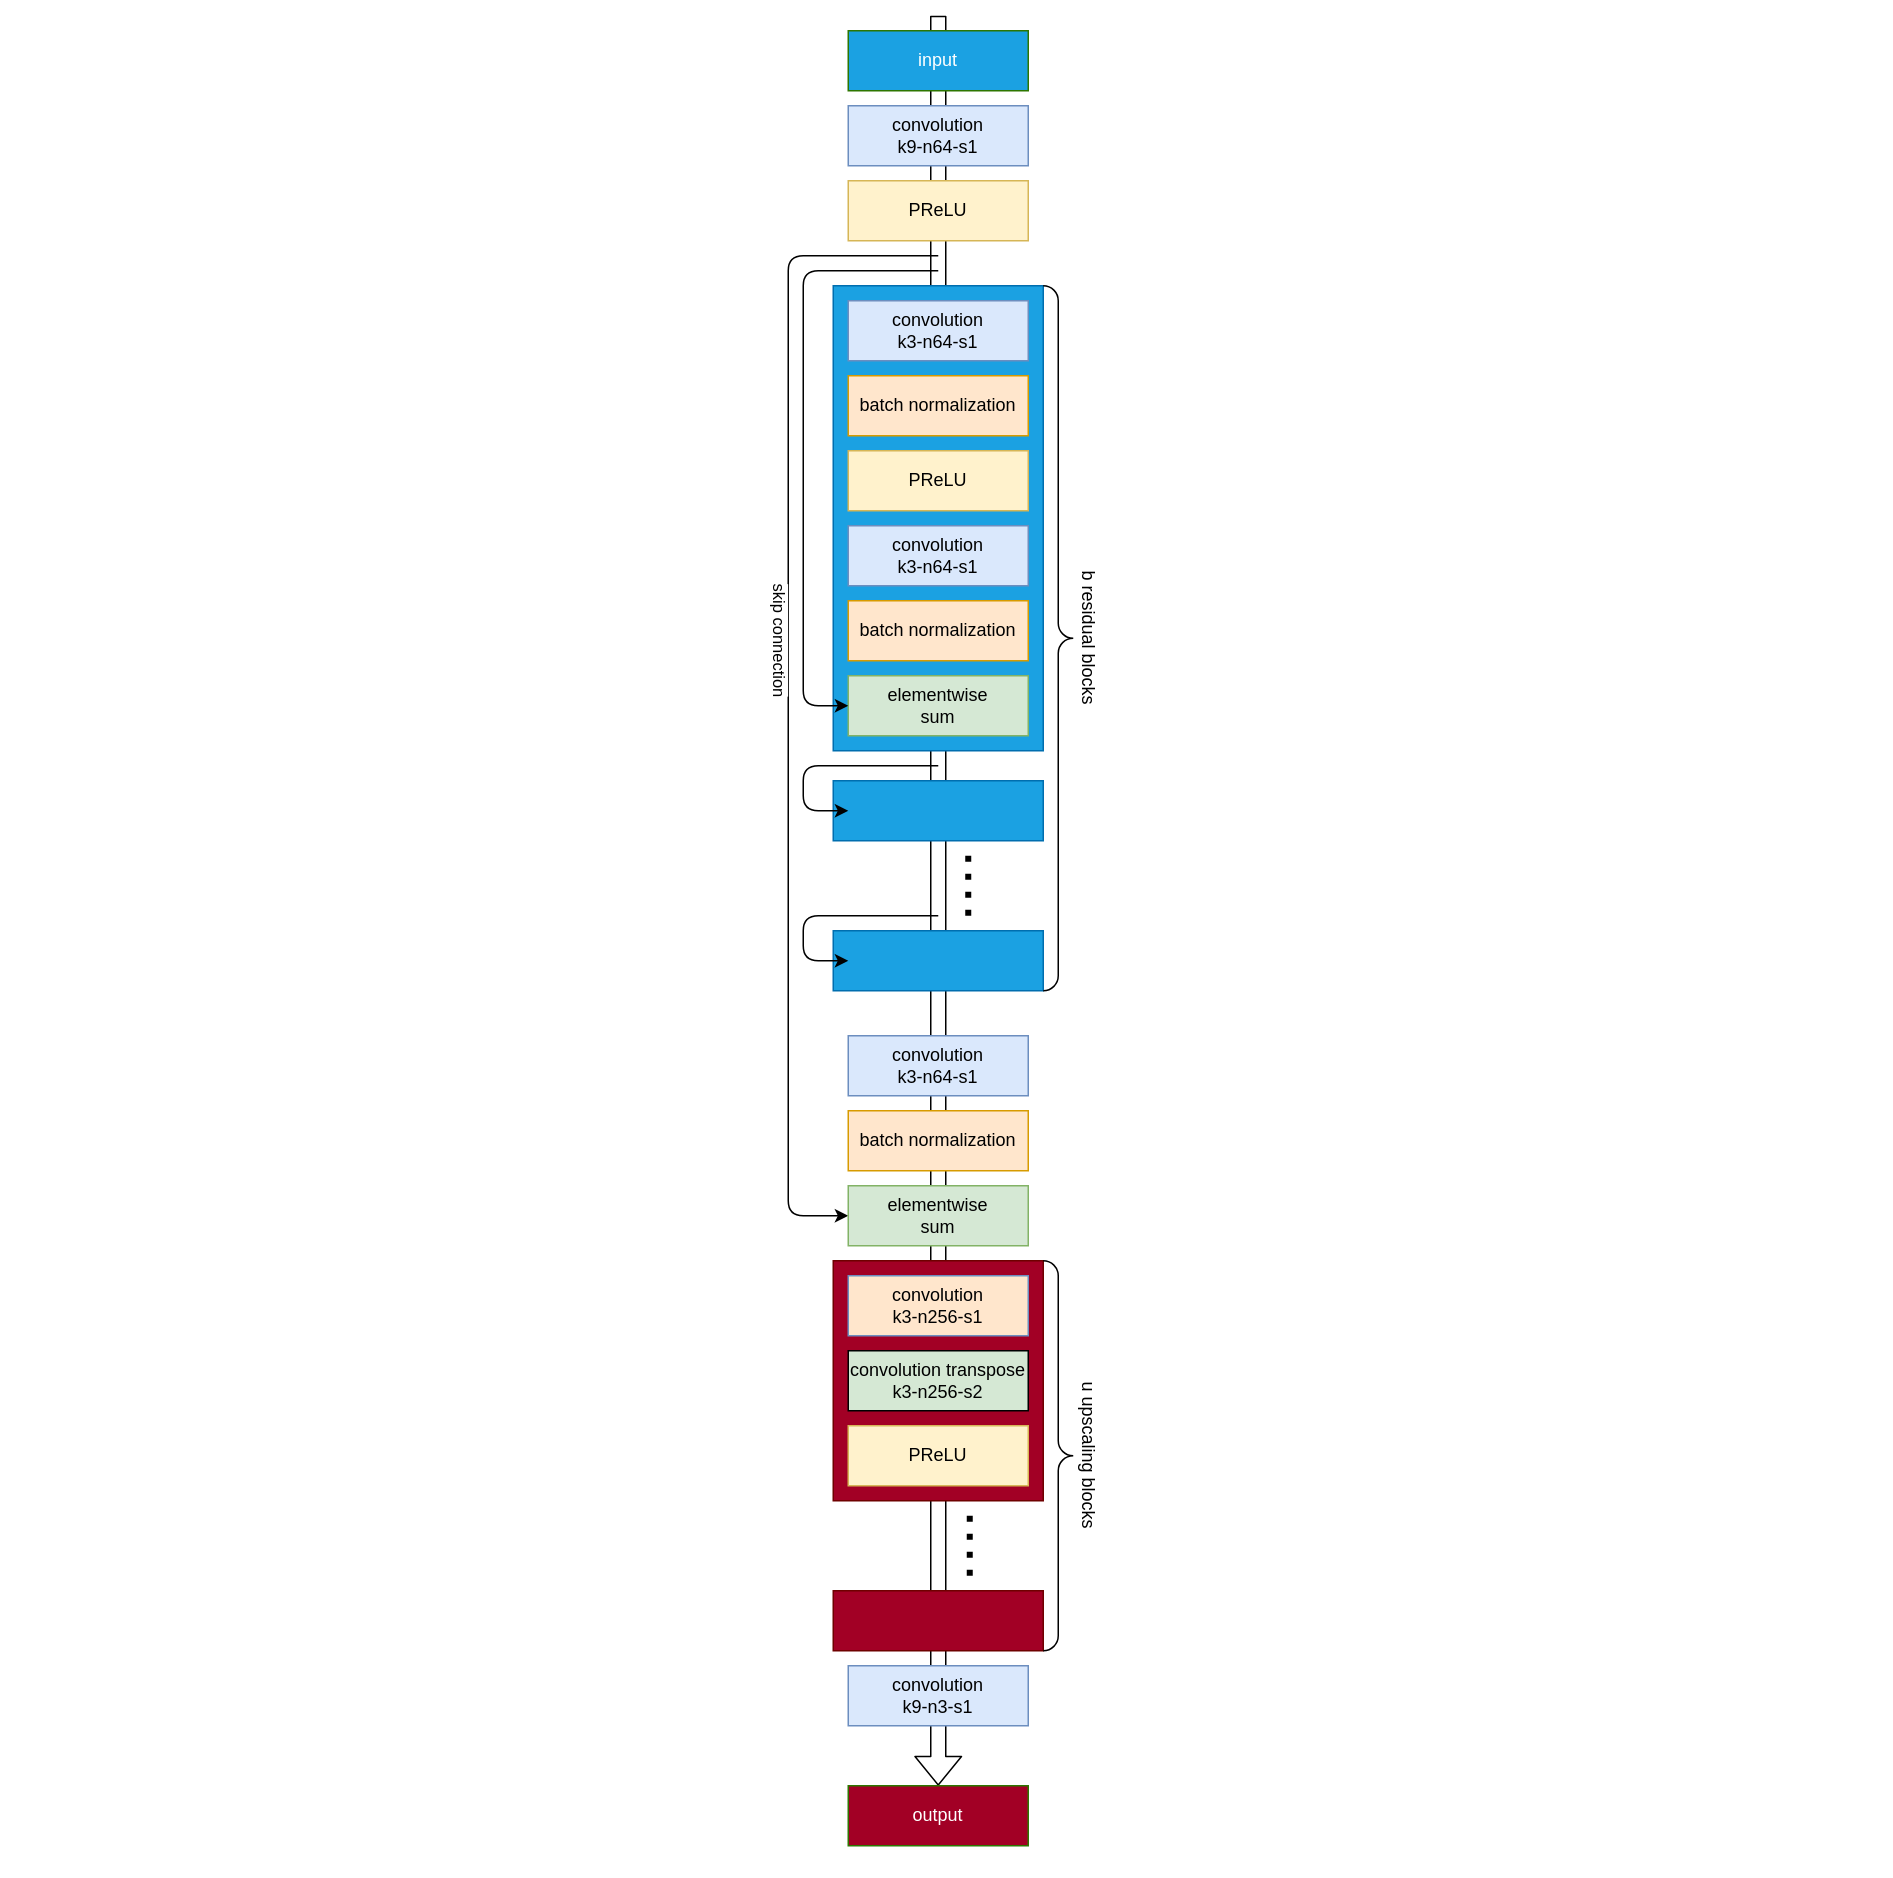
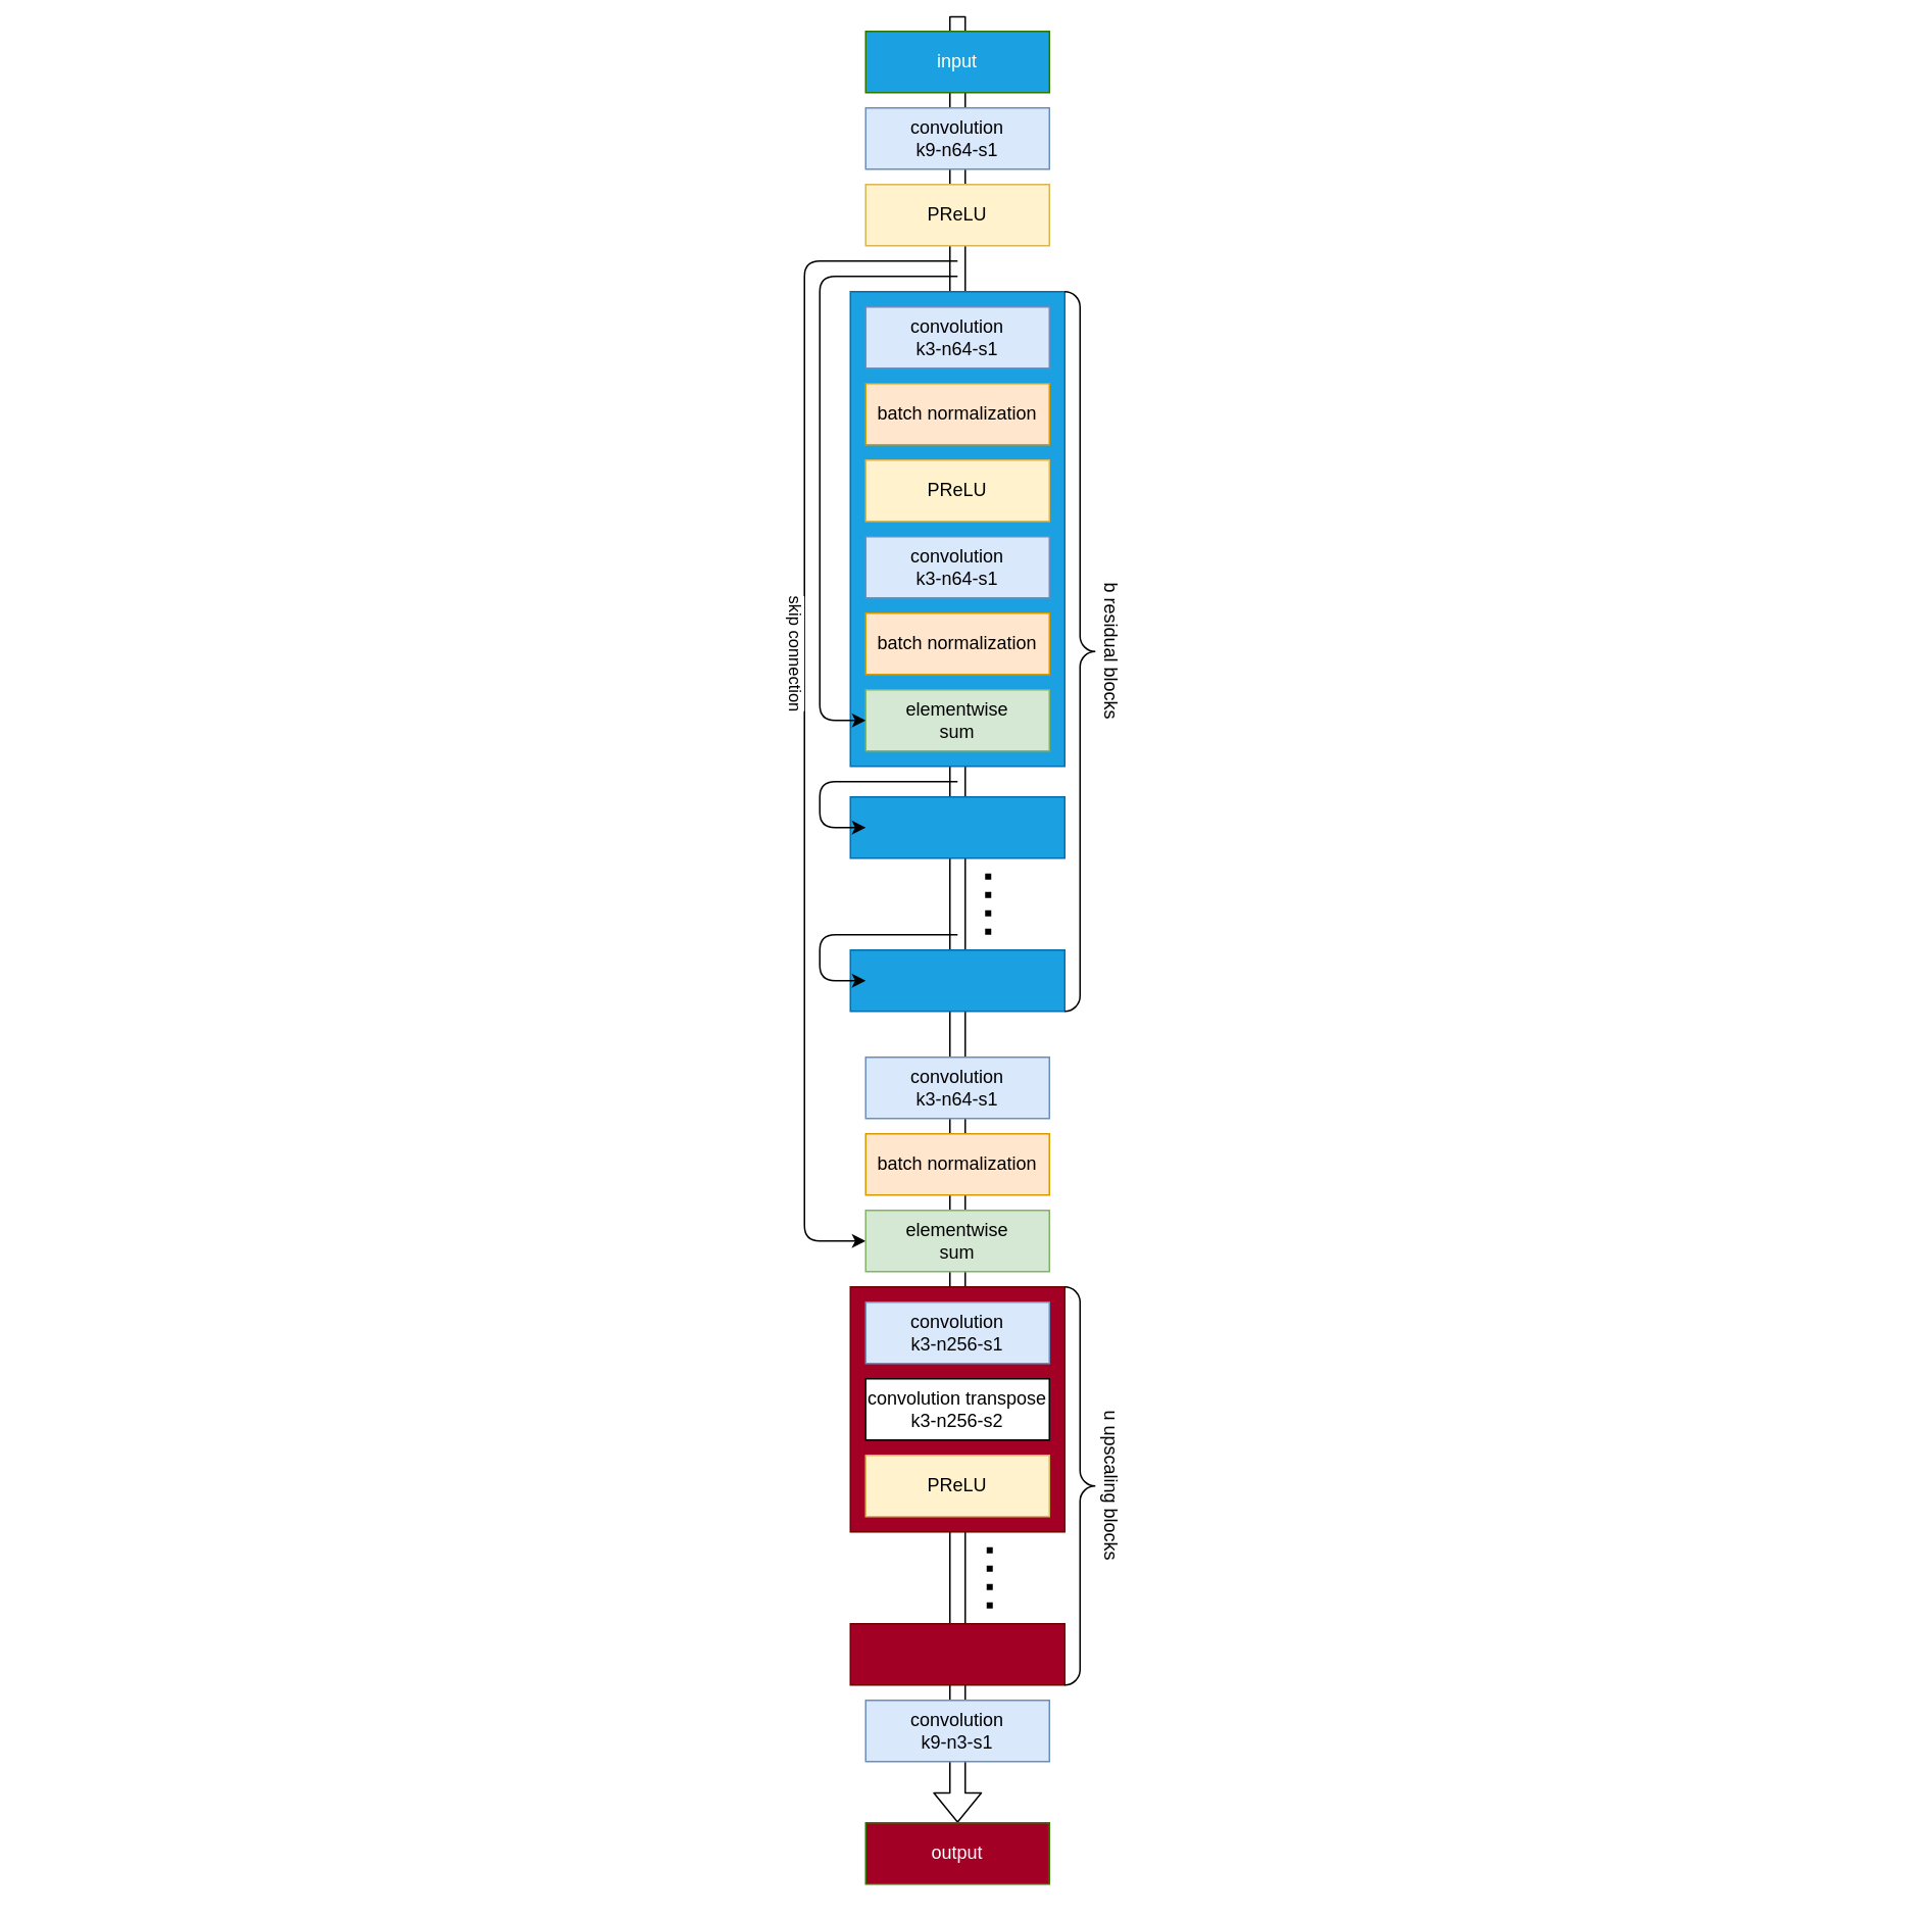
- <mxCell id="26" value="&lt;div&gt;convolution&lt;/div&gt;&lt;div&gt;k3-n256-s1&lt;br&gt;&lt;/div&gt;" style="rounded=0;whiteSpace=wrap;html=1;rotation=0;fillColor=#ffe6cc;strokeColor=#6c8ebf;" vertex="1" parent="2"><mxGeometry x="545" y="335" width="120" height="40" as="geometry" /></mxCell>
+ <mxCell id="26" value="&lt;div&gt;convolution&lt;/div&gt;&lt;div&gt;k3-n256-s1&lt;br&gt;&lt;/div&gt;" style="rounded=0;whiteSpace=wrap;html=1;rotation=0;fillColor=#dae8fc;strokeColor=#6c8ebf;" vertex="1" parent="2"><mxGeometry x="545" y="335" width="120" height="40" as="geometry" /></mxCell>
- <mxCell id="27" value="&lt;div&gt;convolution transpose&lt;br&gt;&lt;/div&gt;&lt;div&gt;k3-n256-s2&lt;br&gt;&lt;/div&gt;" style="rounded=0;whiteSpace=wrap;html=1;rotation=0;fillColor=#d5e8d4;" vertex="1" parent="2"><mxGeometry x="545" y="385" width="120" height="40" as="geometry" /></mxCell>
+ <mxCell id="27" value="&lt;div&gt;convolution transpose&lt;br&gt;&lt;/div&gt;&lt;div&gt;k3-n256-s2&lt;br&gt;&lt;/div&gt;" style="rounded=0;whiteSpace=wrap;html=1;rotation=0;" vertex="1" parent="2"><mxGeometry x="545" y="385" width="120" height="40" as="geometry" /></mxCell>
